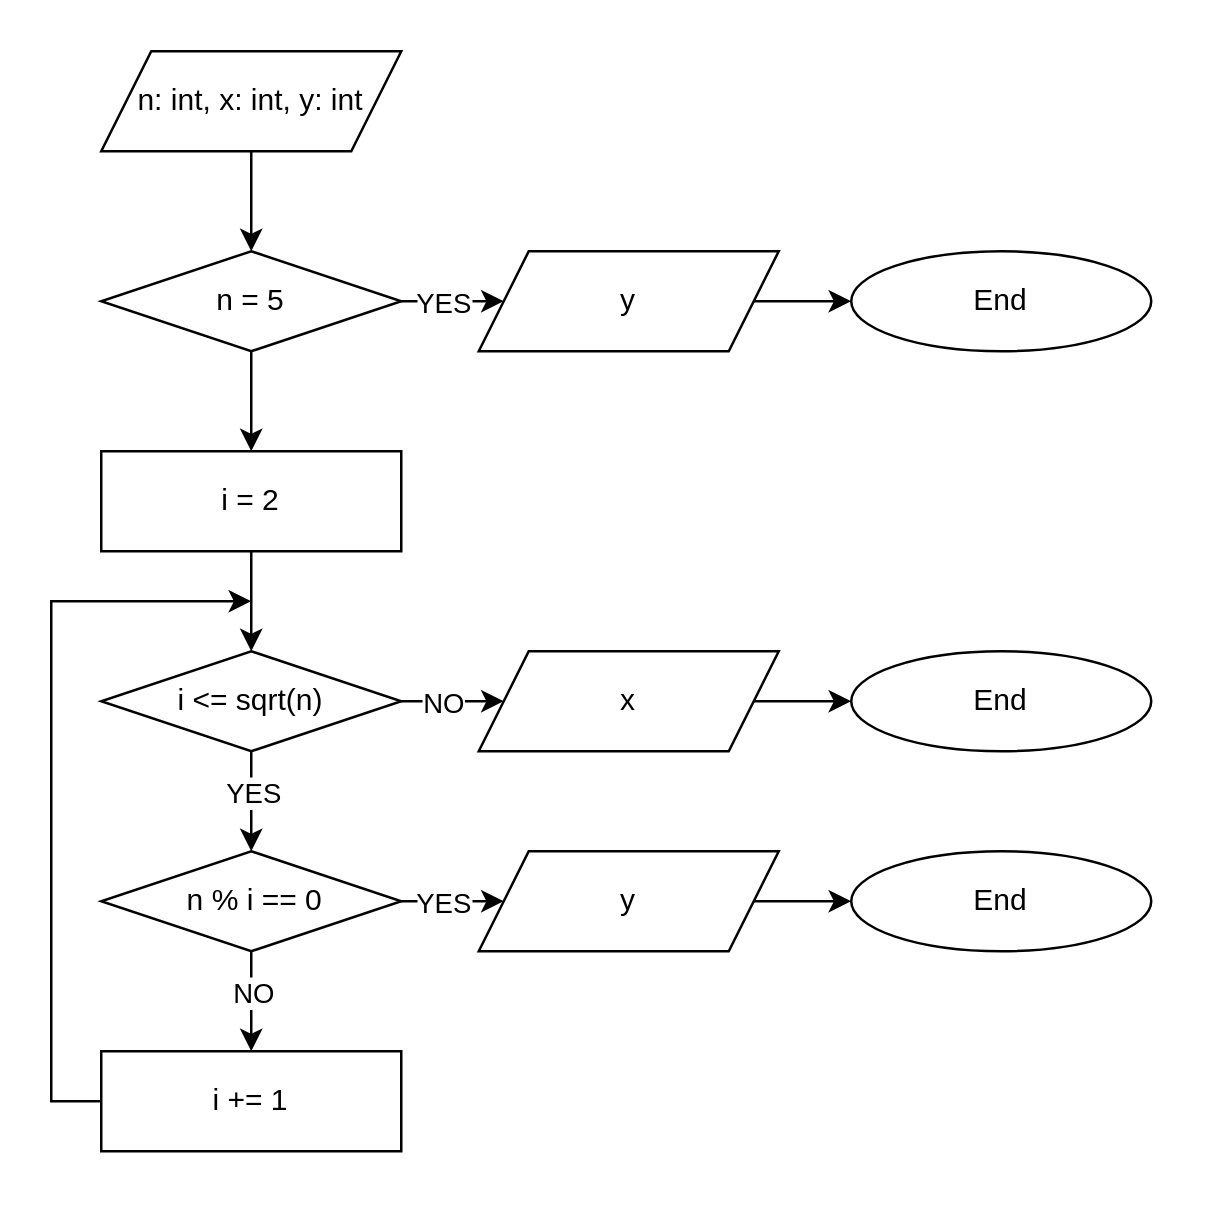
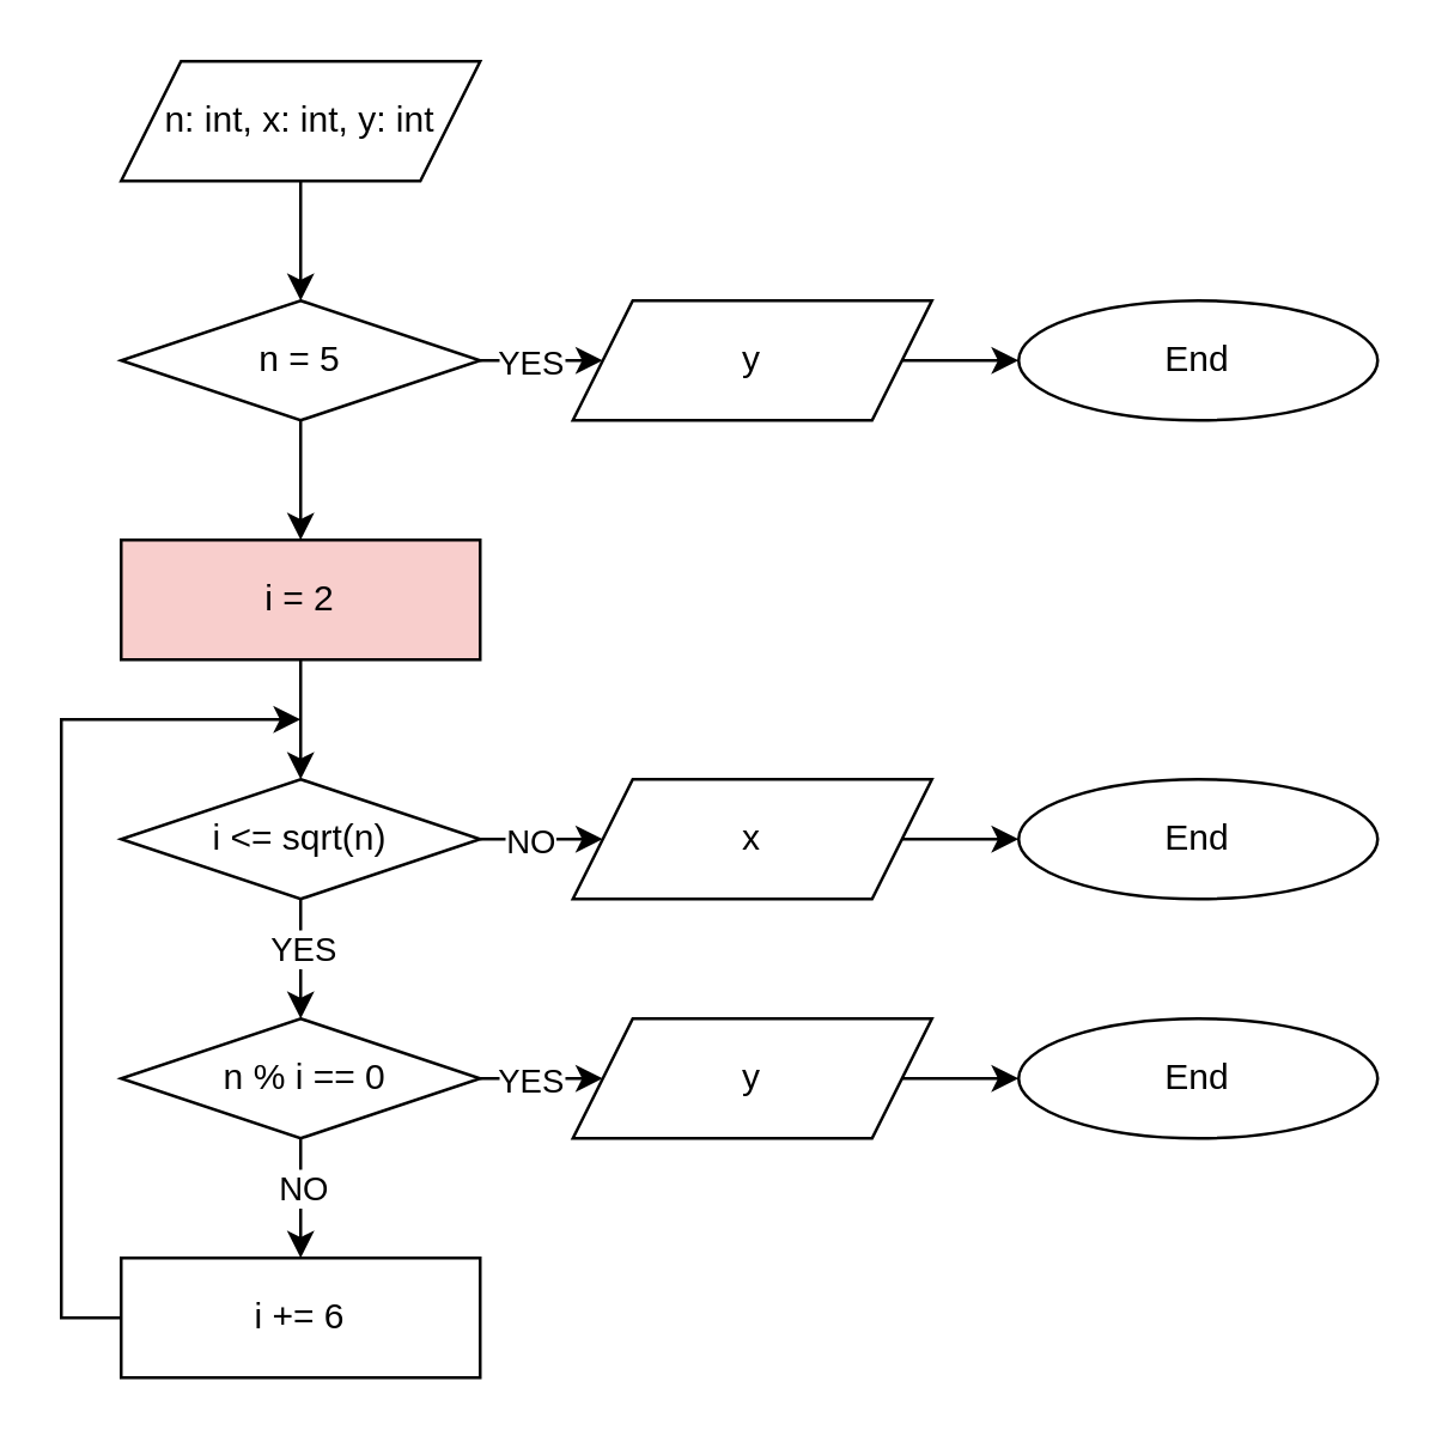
- <mxCell id="11" value="i = 2" style="rounded=0;whiteSpace=wrap;html=1;" vertex="1" parent="1"><mxGeometry x="40" y="180" width="120" height="40" as="geometry" /></mxCell>
+ <mxCell id="11" value="i = 2" style="rounded=0;whiteSpace=wrap;html=1;fillColor=#f8cecc;" vertex="1" parent="1"><mxGeometry x="40" y="180" width="120" height="40" as="geometry" /></mxCell>
- <mxCell id="16" value="i += 1" style="rounded=0;whiteSpace=wrap;html=1;" vertex="1" parent="1"><mxGeometry x="40" y="420" width="120" height="40" as="geometry" /></mxCell>
+ <mxCell id="16" value="i += 6" style="rounded=0;whiteSpace=wrap;html=1;" vertex="1" parent="1"><mxGeometry x="40" y="420" width="120" height="40" as="geometry" /></mxCell>
